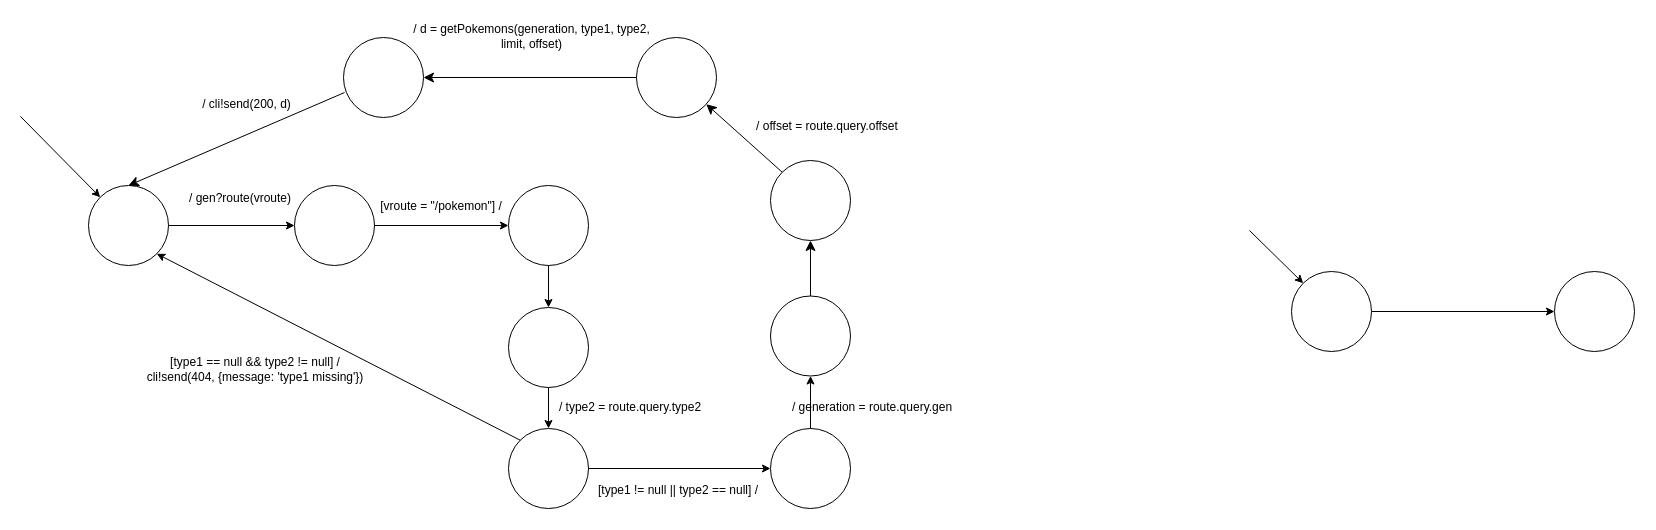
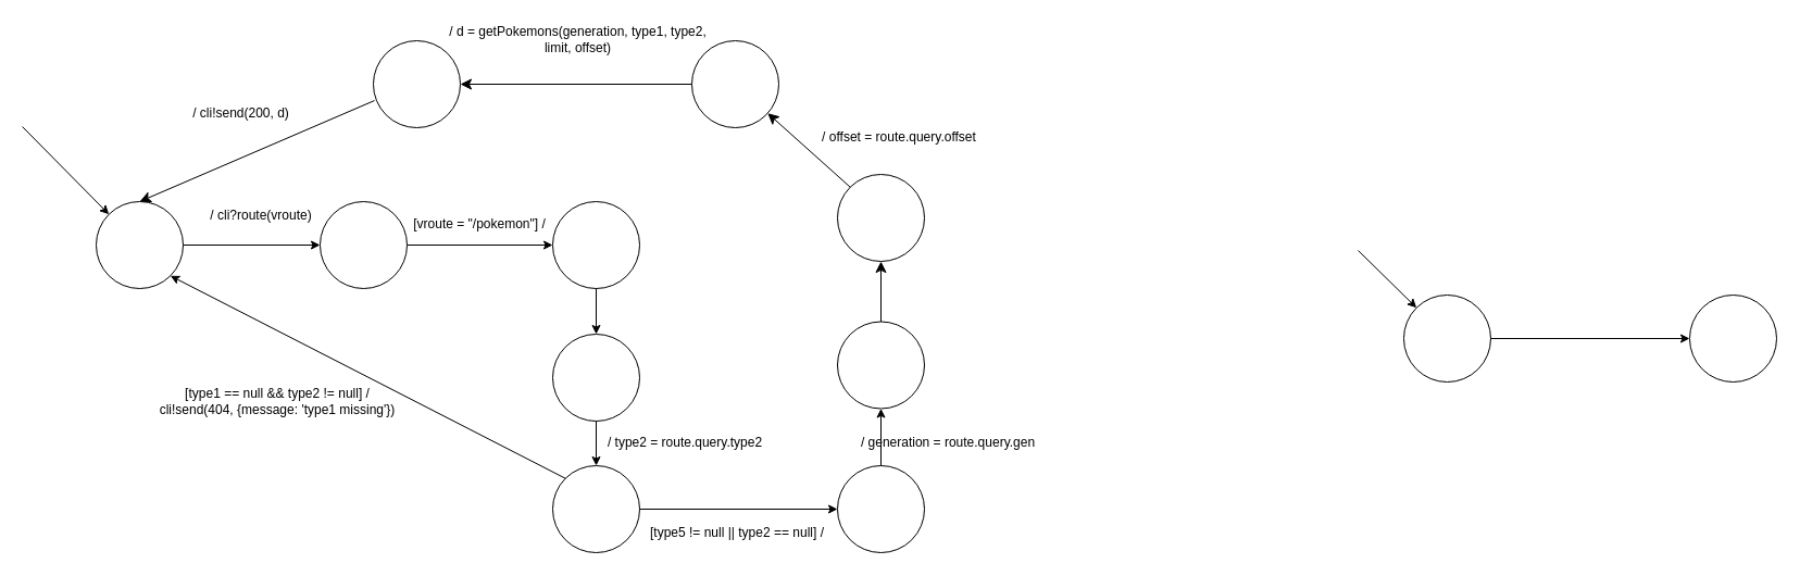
- <mxCell id="32" value="/ cli!send(200, d)" style="text;html=1;align=center;verticalAlign=middle;whiteSpace=wrap;rounded=0;" parent="1" vertex="1"><mxGeometry x="200" y="89" width="93" height="30" as="geometry" /></mxCell>
+ <mxCell id="32" value="/ cli!send(200, d)" style="text;html=1;align=center;verticalAlign=middle;whiteSpace=wrap;rounded=0;" parent="1" vertex="1"><mxGeometry x="175" y="89" width="93" height="30" as="geometry" /></mxCell>
- <mxCell id="6" value="/ gen?route(vroute)" style="text;html=1;align=center;verticalAlign=middle;whiteSpace=wrap;rounded=0;" parent="1" vertex="1"><mxGeometry x="185" y="183" width="110" height="30" as="geometry" /></mxCell>
+ <mxCell id="6" value="/ cli?route(vroute)" style="text;html=1;align=center;verticalAlign=middle;whiteSpace=wrap;rounded=0;" parent="1" vertex="1"><mxGeometry x="185" y="183" width="110" height="30" as="geometry" /></mxCell>
- <mxCell id="19" value="[type1 != null || type2 == null] /" style="text;html=1;align=center;verticalAlign=middle;whiteSpace=wrap;rounded=0;" parent="1" vertex="1"><mxGeometry x="591" y="475" width="174" height="30" as="geometry" /></mxCell>
+ <mxCell id="19" value="[type5 != null || type2 == null] /" style="text;html=1;align=center;verticalAlign=middle;whiteSpace=wrap;rounded=0;" parent="1" vertex="1"><mxGeometry x="591" y="475" width="174" height="30" as="geometry" /></mxCell>
